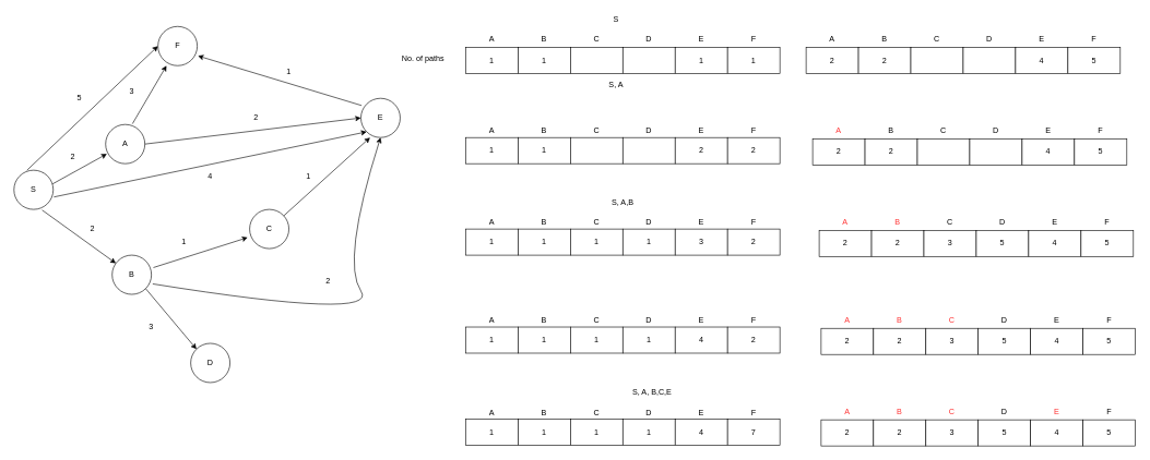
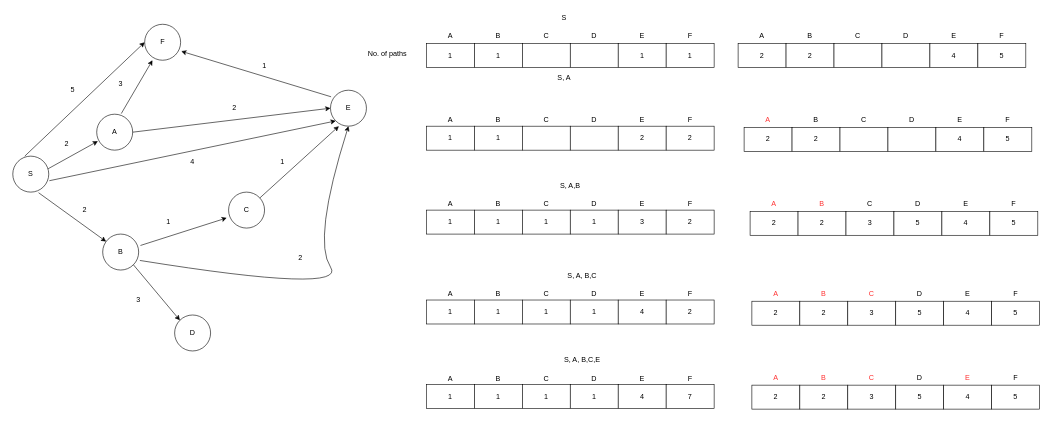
+ <mxCell id="186" value="S, A, B,C" style="text;html=1;strokeColor=none;fillColor=none;align=center;verticalAlign=middle;whiteSpace=wrap;rounded=0;" vertex="1" parent="1"><mxGeometry x="930" y="450" width="80" height="20" as="geometry" /></mxCell>
- <mxCell id="225" value="S, A, B,C,E" style="text;html=1;strokeColor=none;fillColor=none;align=center;verticalAlign=middle;whiteSpace=wrap;rounded=0;" vertex="1" parent="1"><mxGeometry x="955" y="590" width="80" height="20" as="geometry" /></mxCell>
+ <mxCell id="225" value="S, A, B,C,E" style="text;html=1;strokeColor=none;fillColor=none;align=center;verticalAlign=middle;whiteSpace=wrap;rounded=0;" vertex="1" parent="1"><mxGeometry x="930" y="590" width="80" height="20" as="geometry" /></mxCell>
